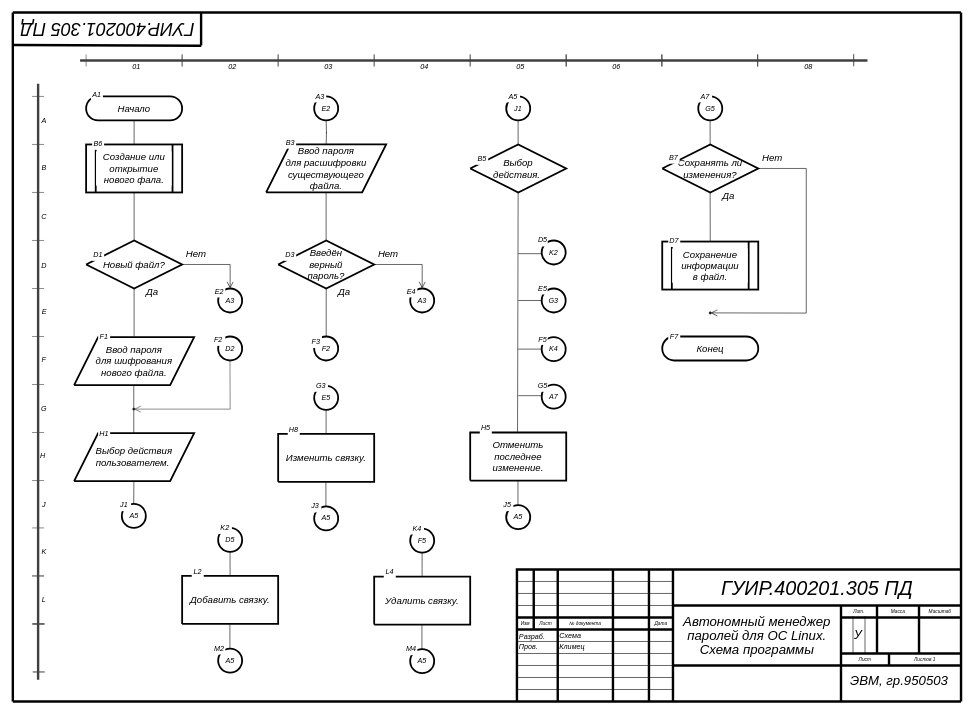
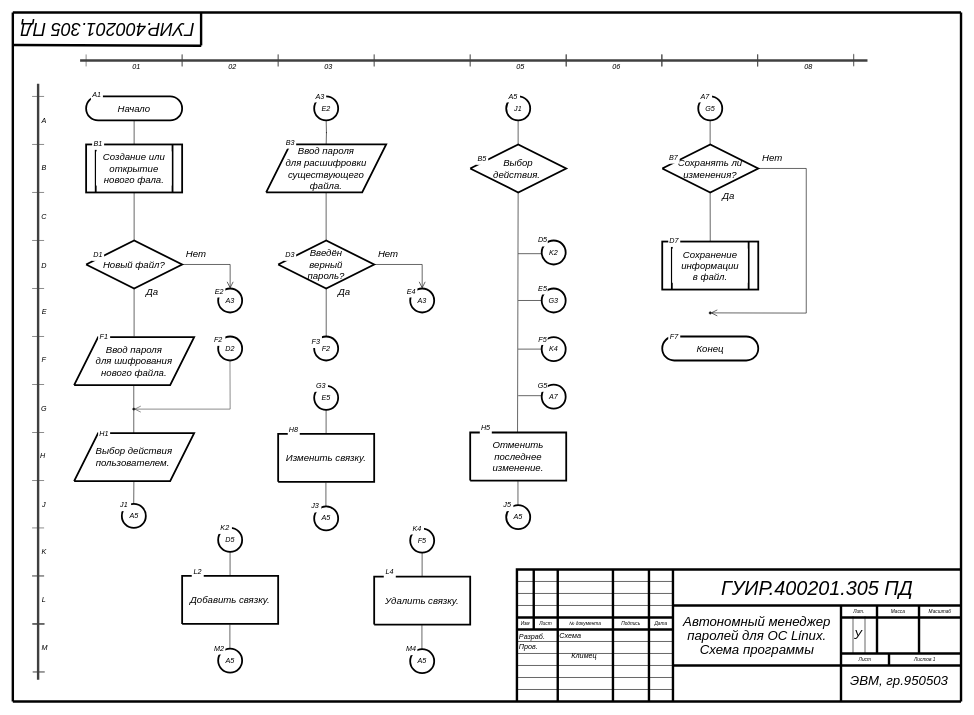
- <mxCell id="78" value="&lt;font style=&quot;font-size: 12px; font-family: Arial; direction: ltr; letter-spacing: 0px; line-height: 120%; opacity: 1;&quot;&gt;&lt;i&gt;04&lt;br&gt;&lt;/i&gt;&lt;/font&gt;" style="verticalAlign=middle;align=center;vsdxID=554;fillColor=none;gradientColor=none;shape=stencil(nZBLDoAgDERP0z3SIyjew0SURgSD+Lu9kMZoXLhwN9O+tukAlrNpJg1SzDH4QW/URgNYgZTkjA4UkwJUgGXng+6DX1zLfmoymdXo17xh5zmRJ6Q42BWCfc2oJfdAr+Yv+AP9Cb7OJ3H/2JG1HNGz/84klThPVCc=);strokeColor=none;spacingTop=-2;spacingBottom=-2;spacingLeft=-2;spacingRight=-2;labelBackgroundColor=none;rounded=0;html=1;whiteSpace=wrap;" parent="53" vertex="1"><mxGeometry x="544" y="11" width="60" height="20" as="geometry" /></mxCell>
- <mxCell id="121" value="&lt;p style=&quot;align:center;margin-left:0;margin-right:0;margin-top:0px;margin-bottom:0px;text-indent:0;valign:middle;direction:ltr;&quot;&gt;&lt;font style=&quot;font-size: 12px; font-family: Arial; direction: ltr; letter-spacing: 0px; line-height: 120%; opacity: 1;&quot;&gt;&lt;i&gt;B6&lt;/i&gt;&lt;/font&gt;&lt;font style=&quot;font-size: 8px; font-family: Arial; direction: ltr; letter-spacing: 0px; line-height: 120%; opacity: 1;&quot;&gt;&lt;br&gt;&lt;/font&gt;&lt;/p&gt;" style="verticalAlign=middle;align=center;vsdxID=748;fillColor=#ffffff;gradientColor=none;shape=stencil(nZBLDoAgDERP0z3SIyjew0SURgSD+Lu9kMZoXLhwN9O+tukAlrNpJg1SzDH4QW/URgNYgZTkjA4UkwJUgGXng+6DX1zLfmoymdXo17xh5zmRJ6Q42BWCfc2oJfdAr+Yv+AP9Cb7OJ3H/2JG1HNGz/84klThPVCc=);strokeColor=none;spacingTop=-2;spacingBottom=-2;spacingLeft=-2;spacingRight=-2;labelBackgroundColor=#ffffff;rounded=0;html=1;whiteSpace=wrap;" parent="1" vertex="1"><mxGeometry x="153" y="229" width="20" height="20" as="geometry" /></mxCell>
+ <mxCell id="121" value="&lt;p style=&quot;align:center;margin-left:0;margin-right:0;margin-top:0px;margin-bottom:0px;text-indent:0;valign:middle;direction:ltr;&quot;&gt;&lt;font style=&quot;font-size: 12px; font-family: Arial; direction: ltr; letter-spacing: 0px; line-height: 120%; opacity: 1;&quot;&gt;&lt;i&gt;B1&lt;/i&gt;&lt;/font&gt;&lt;font style=&quot;font-size: 8px; font-family: Arial; direction: ltr; letter-spacing: 0px; line-height: 120%; opacity: 1;&quot;&gt;&lt;br&gt;&lt;/font&gt;&lt;/p&gt;" style="verticalAlign=middle;align=center;vsdxID=748;fillColor=#ffffff;gradientColor=none;shape=stencil(nZBLDoAgDERP0z3SIyjew0SURgSD+Lu9kMZoXLhwN9O+tukAlrNpJg1SzDH4QW/URgNYgZTkjA4UkwJUgGXng+6DX1zLfmoymdXo17xh5zmRJ6Q42BWCfc2oJfdAr+Yv+AP9Cb7OJ3H/2JG1HNGz/84klThPVCc=);strokeColor=none;spacingTop=-2;spacingBottom=-2;spacingLeft=-2;spacingRight=-2;labelBackgroundColor=#ffffff;rounded=0;html=1;whiteSpace=wrap;" parent="1" vertex="1"><mxGeometry x="153" y="229" width="20" height="20" as="geometry" /></mxCell>
+ <mxCell id="35" value="&lt;font style=&quot;font-size: 8px; font-family: Arial; direction: ltr; letter-spacing: 0px; line-height: 120%; opacity: 1;&quot;&gt;&lt;i&gt;Подпись&lt;br&gt;&lt;/i&gt;&lt;/font&gt;" style="verticalAlign=middle;align=center;vsdxID=32;fillColor=none;gradientColor=none;shape=stencil(nZBLDoAgDERP0z3SIyjew0SURgSD+Lu9kMZoXLhwN9O+tukAlrNpJg1SzDH4QW/URgNYgZTkjA4UkwJUgGXng+6DX1zLfmoymdXo17xh5zmRJ6Q42BWCfc2oJfdAr+Yv+AP9Cb7OJ3H/2JG1HNGz/84klThPVCc=);strokeColor=none;strokeWidth=4;spacingTop=-1;spacingBottom=-1;spacingLeft=-1;spacingRight=-1;labelBackgroundColor=none;rounded=0;html=1;whiteSpace=wrap;" parent="1" vertex="1"><mxGeometry x="1022.88" y="1030.2" width="56" height="16" as="geometry" /></mxCell>
- <mxCell id="47" value="&lt;font style=&quot;font-size: 12px; font-family: arial; direction: ltr; letter-spacing: 0px; line-height: 120%; opacity: 1;&quot;&gt;&lt;i&gt;Климец&lt;br&gt;&lt;/i&gt;&lt;/font&gt;" style="verticalAlign=middle;align=left;vsdxID=237;fillColor=none;gradientColor=none;shape=stencil(nZBLDoAgDERP0z3SIyjew0SURgSD+Lu9kMZoXLhwN9O+tukAlrNpJg1SzDH4QW/URgNYgZTkjA4UkwJUgGXng+6DX1zLfmoymdXo17xh5zmRJ6Q42BWCfc2oJfdAr+Yv+AP9Cb7OJ3H/2JG1HNGz/84klThPVCc=);strokeColor=none;spacingTop=-1;spacingBottom=-1;spacingLeft=-1;spacingRight=-1;labelBackgroundColor=none;rounded=0;html=1;whiteSpace=wrap;" parent="1" vertex="1"><mxGeometry x="930.88" y="1070.2" width="90" height="16" as="geometry" /></mxCell>
+ <mxCell id="47" value="&lt;font style=&quot;font-size: 12px; font-family: arial; direction: ltr; letter-spacing: 0px; line-height: 120%; opacity: 1;&quot;&gt;&lt;i&gt;Климец&lt;br&gt;&lt;/i&gt;&lt;/font&gt;" style="verticalAlign=middle;align=left;vsdxID=237;fillColor=none;gradientColor=none;shape=stencil(nZBLDoAgDERP0z3SIyjew0SURgSD+Lu9kMZoXLhwN9O+tukAlrNpJg1SzDH4QW/URgNYgZTkjA4UkwJUgGXng+6DX1zLfmoymdXo17xh5zmRJ6Q42BWCfc2oJfdAr+Yv+AP9Cb7OJ3H/2JG1HNGz/84klThPVCc=);strokeColor=none;spacingTop=-1;spacingBottom=-1;spacingLeft=-1;spacingRight=-1;labelBackgroundColor=none;rounded=0;html=1;whiteSpace=wrap;" parent="1" vertex="1"><mxGeometry x="950.88" y="1085.2" width="90" height="16" as="geometry" /></mxCell>
+ <mxCell id="113" value="&lt;font style=&quot;font-size: 12px; font-family: Arial; direction: ltr; letter-spacing: 0px; line-height: 120%; opacity: 1;&quot;&gt;&lt;i&gt;M&lt;br&gt;&lt;/i&gt;&lt;/font&gt;" style="verticalAlign=middle;align=center;vsdxID=654;fillColor=none;gradientColor=none;shape=stencil(nZBLDoAgDERP0z3SIyjew0SURgSD+Lu9kMZoXLhwN9O+tukAlrNpJg1SzDH4QW/URgNYgZTkjA4UkwJUgGXng+6DX1zLfmoymdXo17xh5zmRJ6Q42BWCfc2oJfdAr+Yv+AP9Cb7OJ3H/2JG1HNGz/84klThPVCc=);strokeColor=none;spacingTop=-2;spacingBottom=-2;spacingLeft=-2;spacingRight=-2;labelBackgroundColor=none;rounded=0;html=1;whiteSpace=wrap;" parent="82" vertex="1"><mxGeometry x="11" y="900" width="20" height="80" as="geometry" /></mxCell>
